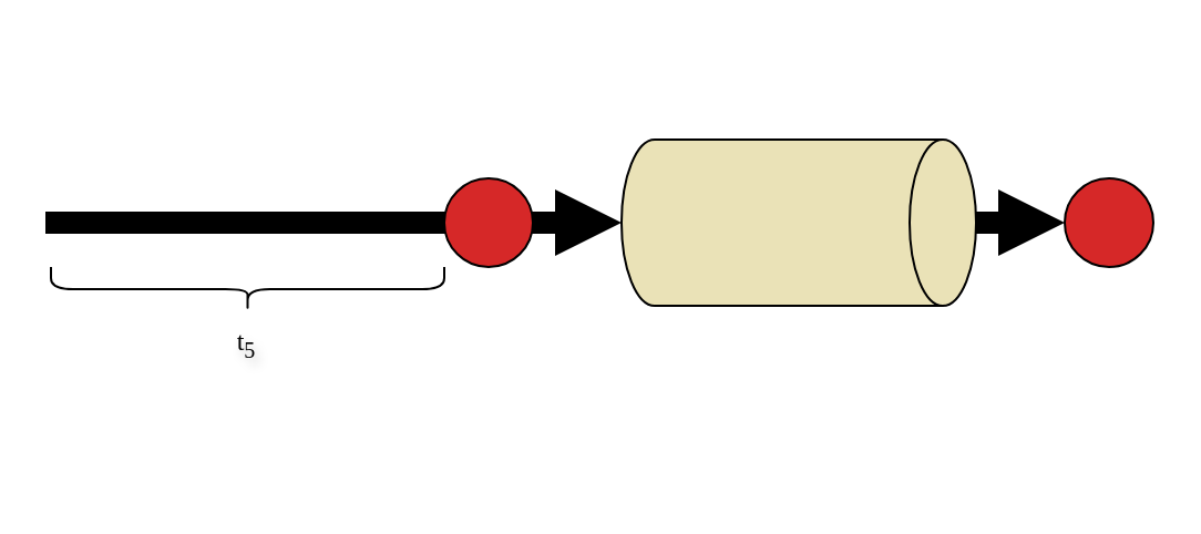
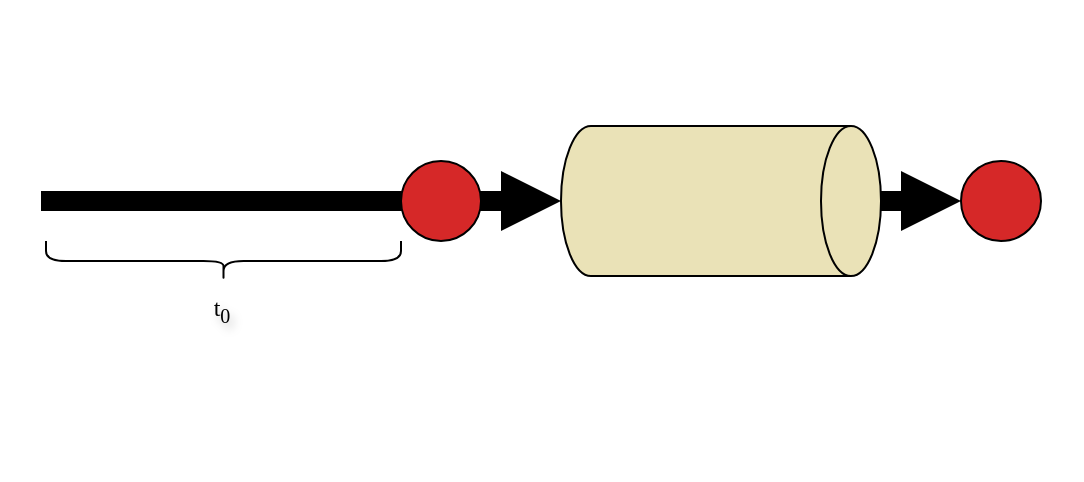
- <mxCell id="8" value="t&lt;sub&gt;5&lt;/sub&gt;" style="text;html=1;align=center;verticalAlign=middle;whiteSpace=wrap;rounded=0;fontFamily=Fira Mono;textShadow=1;" vertex="1" parent="1"><mxGeometry x="81.25" y="140" width="60" height="30" as="geometry" /></mxCell>
+ <mxCell id="8" value="t&lt;sub&gt;0&lt;/sub&gt;" style="text;html=1;align=center;verticalAlign=middle;whiteSpace=wrap;rounded=0;fontFamily=Fira Mono;textShadow=1;" vertex="1" parent="1"><mxGeometry x="81.25" y="140" width="60" height="30" as="geometry" /></mxCell>
